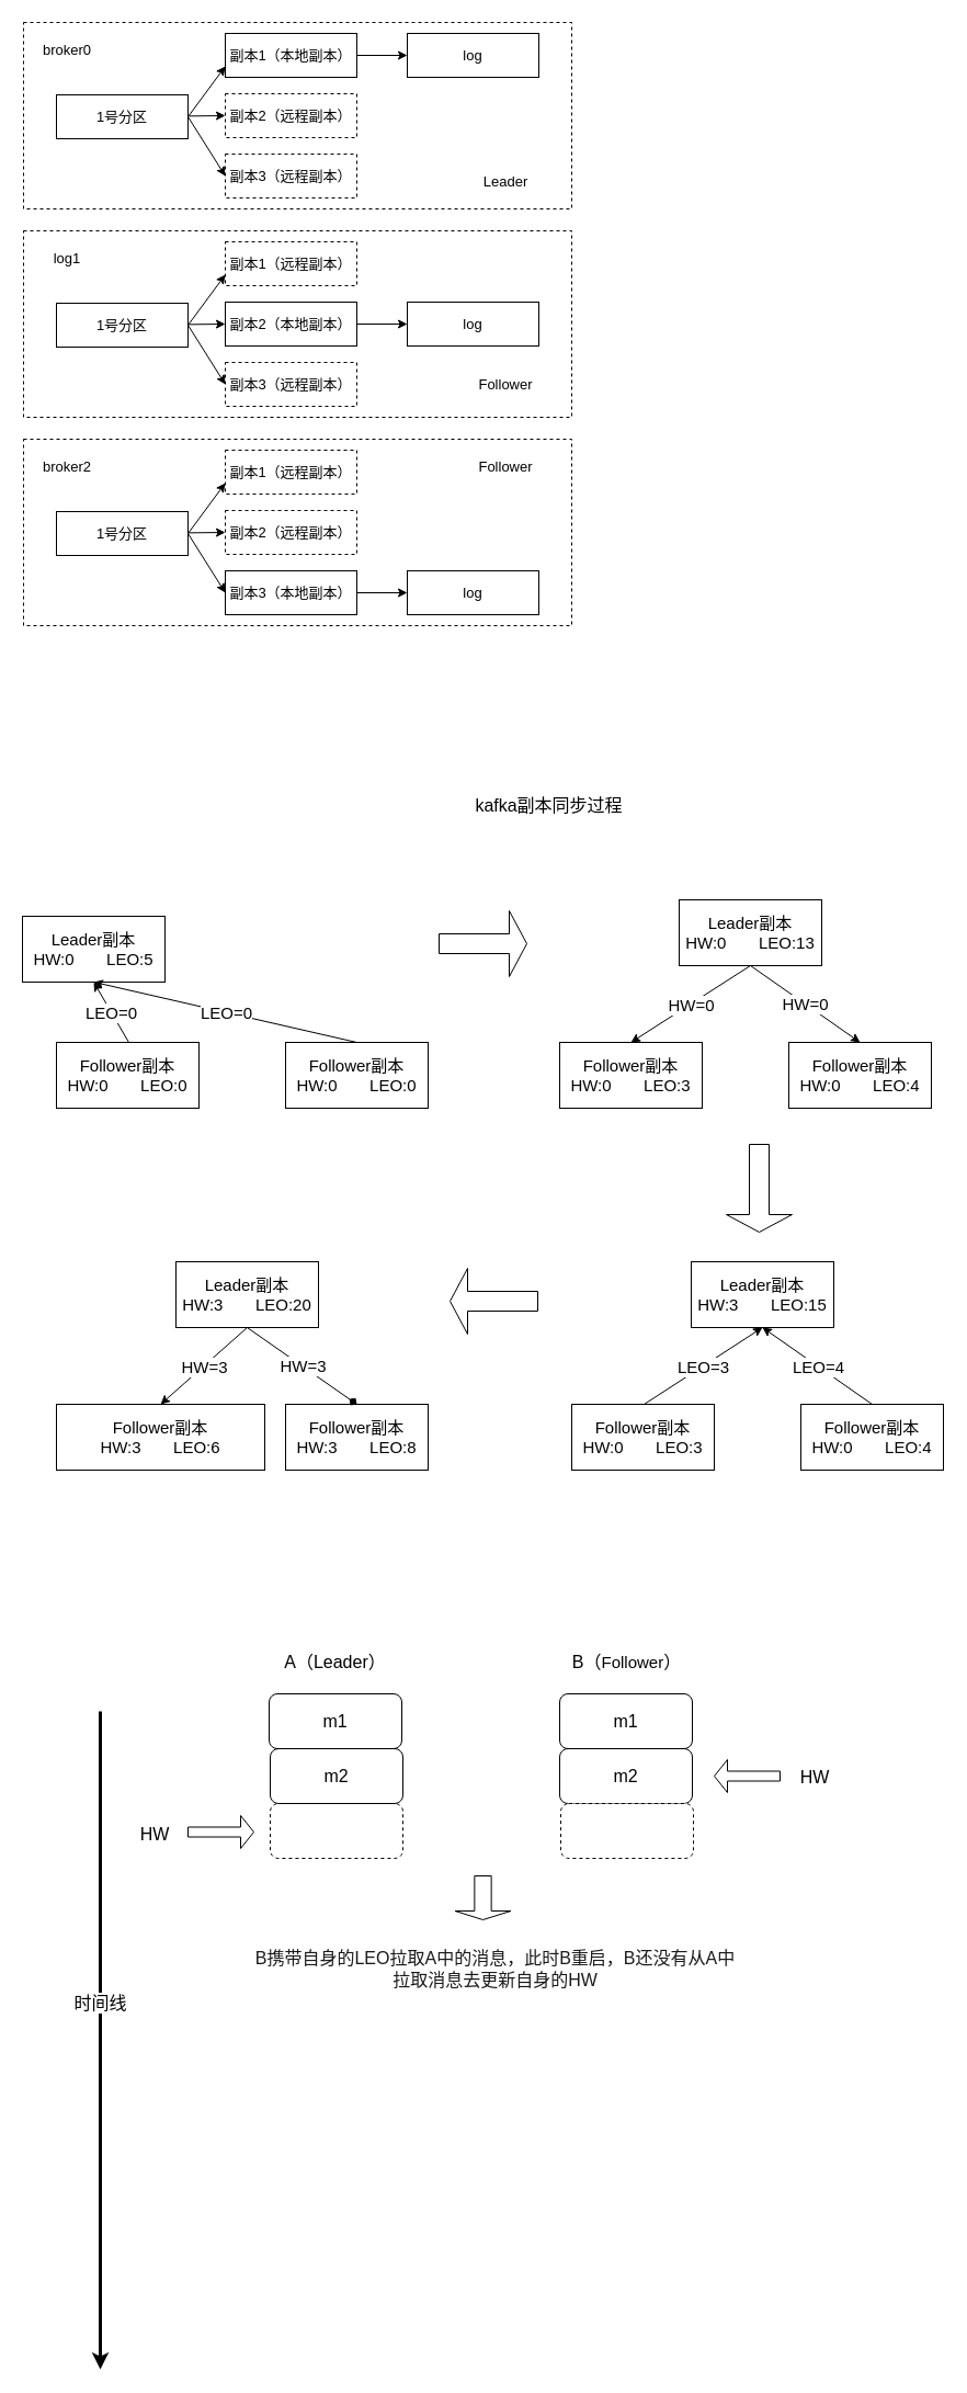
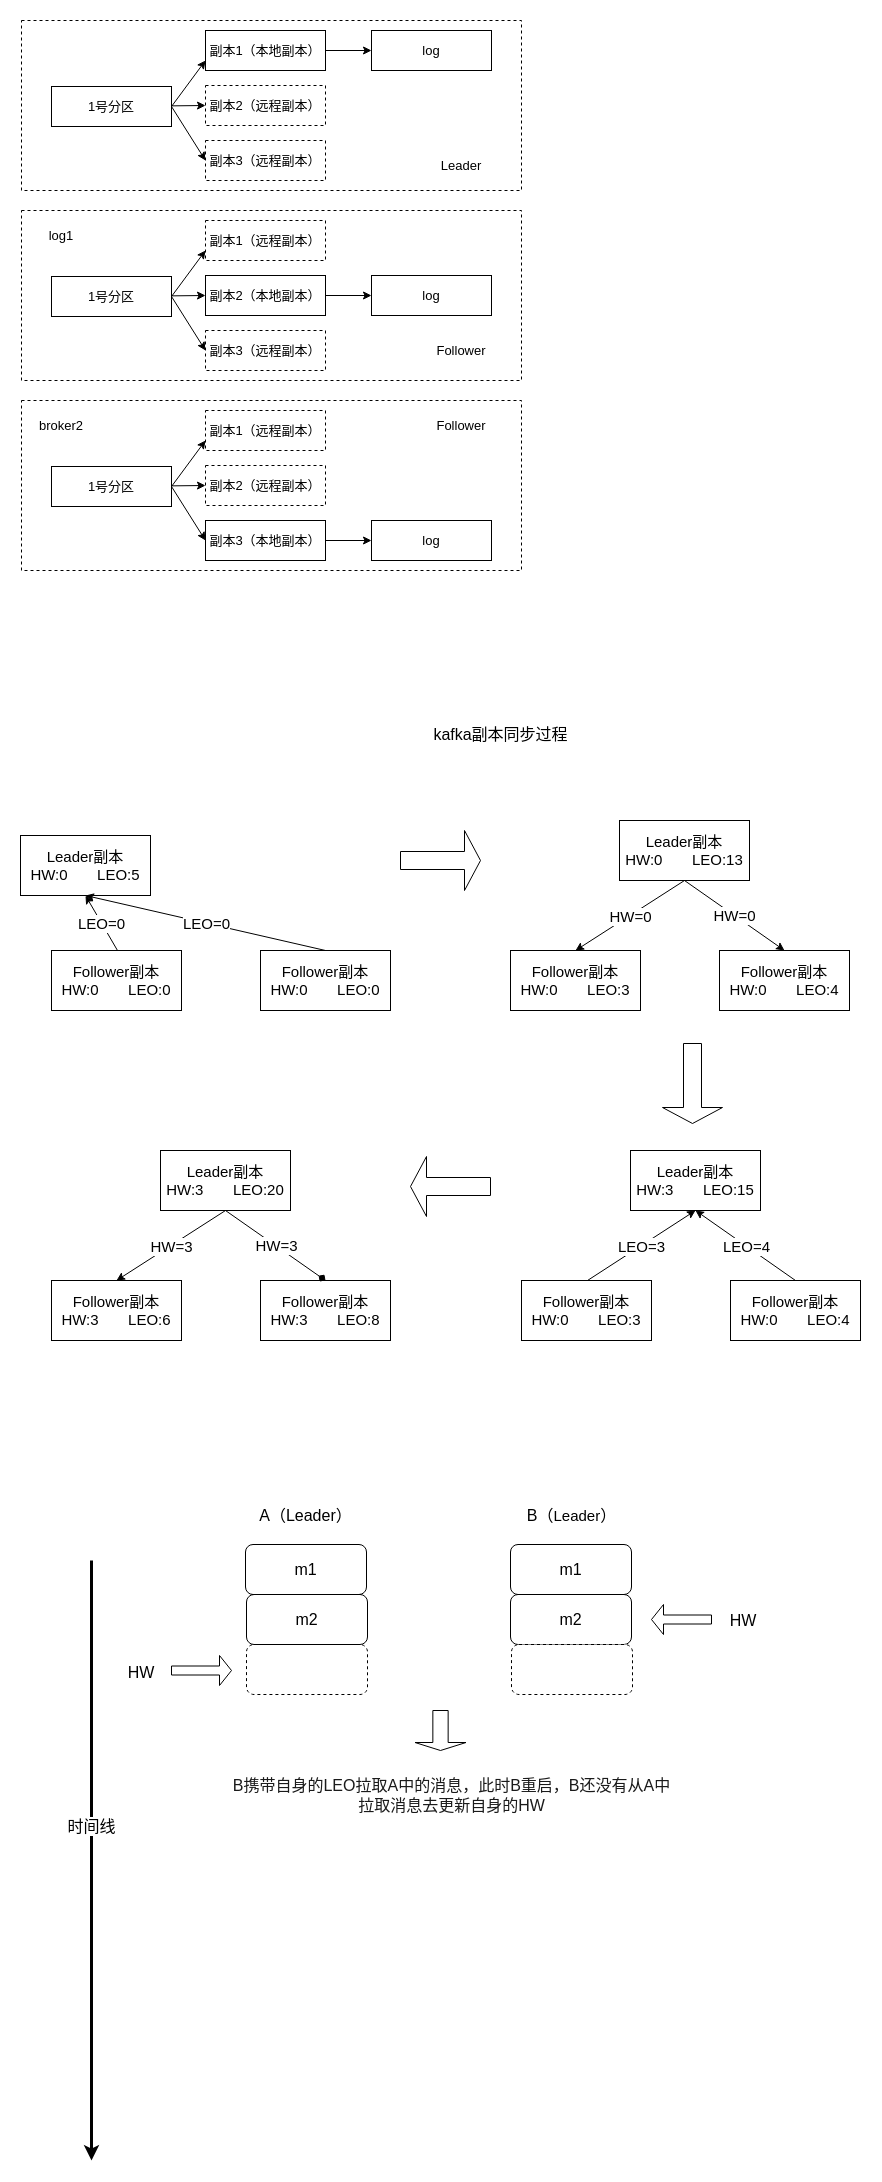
- <mxCell id="3" value="broker0" style="text;html=1;strokeColor=none;fillColor=none;align=center;verticalAlign=middle;whiteSpace=wrap;rounded=0;dashed=1;fontSize=13;" parent="1" vertex="1"><mxGeometry x="31" y="30" width="60" height="30" as="geometry" /></mxCell>
- <mxCell id="58" value="Follower副本&lt;br style=&quot;font-size: 15px;&quot;&gt;HW:3&lt;span style=&quot;white-space: pre; font-size: 15px;&quot;&gt;&#09;&lt;/span&gt;LEO:6" style="rounded=0;whiteSpace=wrap;html=1;fillColor=none;fontSize=15;" parent="1" vertex="1"><mxGeometry x="51" y="1280" width="190" height="60" as="geometry" /></mxCell>
+ <mxCell id="58" value="Follower副本&lt;br style=&quot;font-size: 15px;&quot;&gt;HW:3&lt;span style=&quot;white-space: pre; font-size: 15px;&quot;&gt;&#09;&lt;/span&gt;LEO:6" style="rounded=0;whiteSpace=wrap;html=1;fillColor=none;fontSize=15;" parent="1" vertex="1"><mxGeometry x="51" y="1280" width="130" height="60" as="geometry" /></mxCell>
- <mxCell id="78" value="B（&lt;span style=&quot;font-size: 15px;&quot;&gt;Follower&lt;/span&gt;）" style="text;html=1;strokeColor=none;fillColor=none;align=center;verticalAlign=middle;whiteSpace=wrap;rounded=0;shadow=0;dashed=1;fontSize=16;" parent="1" vertex="1"><mxGeometry x="516" y="1500" width="111" height="30" as="geometry" /></mxCell>
+ <mxCell id="78" value="B（&lt;span style=&quot;font-size: 15px;&quot;&gt;Leader&lt;/span&gt;）" style="text;html=1;strokeColor=none;fillColor=none;align=center;verticalAlign=middle;whiteSpace=wrap;rounded=0;shadow=0;dashed=1;fontSize=16;" parent="1" vertex="1"><mxGeometry x="516" y="1500" width="111" height="30" as="geometry" /></mxCell>
